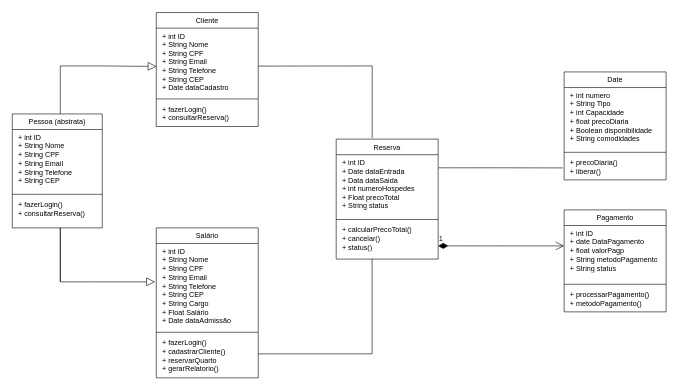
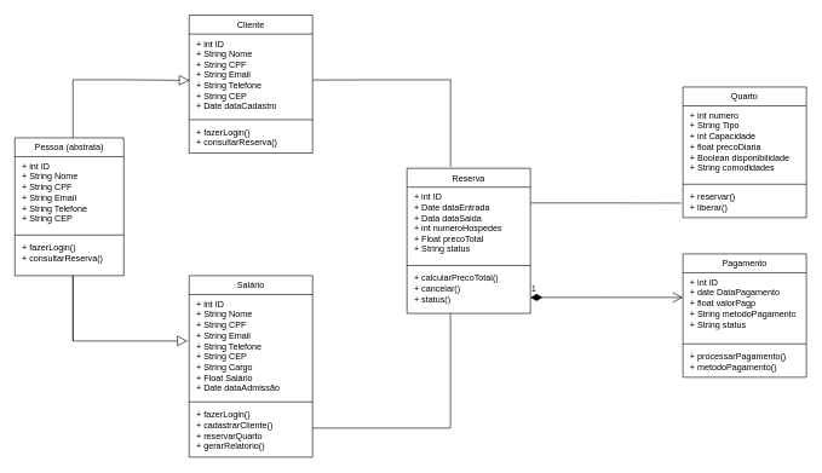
- <mxCell id="19" value="&lt;span style=&quot;font-weight: normal;&quot;&gt;Date&lt;/span&gt;" style="swimlane;fontStyle=1;align=center;verticalAlign=top;childLayout=stackLayout;horizontal=1;startSize=26;horizontalStack=0;resizeParent=1;resizeParentMax=0;resizeLast=0;collapsible=1;marginBottom=0;whiteSpace=wrap;html=1;" vertex="1" parent="1"><mxGeometry x="940" y="119" width="170" height="180" as="geometry" /></mxCell>
+ <mxCell id="19" value="&lt;span style=&quot;font-weight: normal;&quot;&gt;Quarto&lt;/span&gt;" style="swimlane;fontStyle=1;align=center;verticalAlign=top;childLayout=stackLayout;horizontal=1;startSize=26;horizontalStack=0;resizeParent=1;resizeParentMax=0;resizeLast=0;collapsible=1;marginBottom=0;whiteSpace=wrap;html=1;" vertex="1" parent="1"><mxGeometry x="940" y="119" width="170" height="180" as="geometry" /></mxCell>
- <mxCell id="22" value="&lt;p style=&quot;margin: 0px 0px 0px 4px;&quot;&gt;+ precoDiaria()&lt;br&gt;&lt;/p&gt;&lt;p style=&quot;margin: 0px 0px 0px 4px;&quot;&gt;+ liberar()&lt;br&gt;&lt;/p&gt;" style="text;strokeColor=none;fillColor=none;align=left;verticalAlign=top;spacingLeft=4;spacingRight=4;overflow=hidden;rotatable=0;points=[[0,0.5],[1,0.5]];portConstraint=eastwest;whiteSpace=wrap;html=1;" vertex="1" parent="19"><mxGeometry y="138" width="170" height="42" as="geometry" /></mxCell>
+ <mxCell id="22" value="&lt;p style=&quot;margin: 0px 0px 0px 4px;&quot;&gt;+ reservar()&lt;br&gt;&lt;/p&gt;&lt;p style=&quot;margin: 0px 0px 0px 4px;&quot;&gt;+ liberar()&lt;br&gt;&lt;/p&gt;" style="text;strokeColor=none;fillColor=none;align=left;verticalAlign=top;spacingLeft=4;spacingRight=4;overflow=hidden;rotatable=0;points=[[0,0.5],[1,0.5]];portConstraint=eastwest;whiteSpace=wrap;html=1;" vertex="1" parent="19"><mxGeometry y="138" width="170" height="42" as="geometry" /></mxCell>
